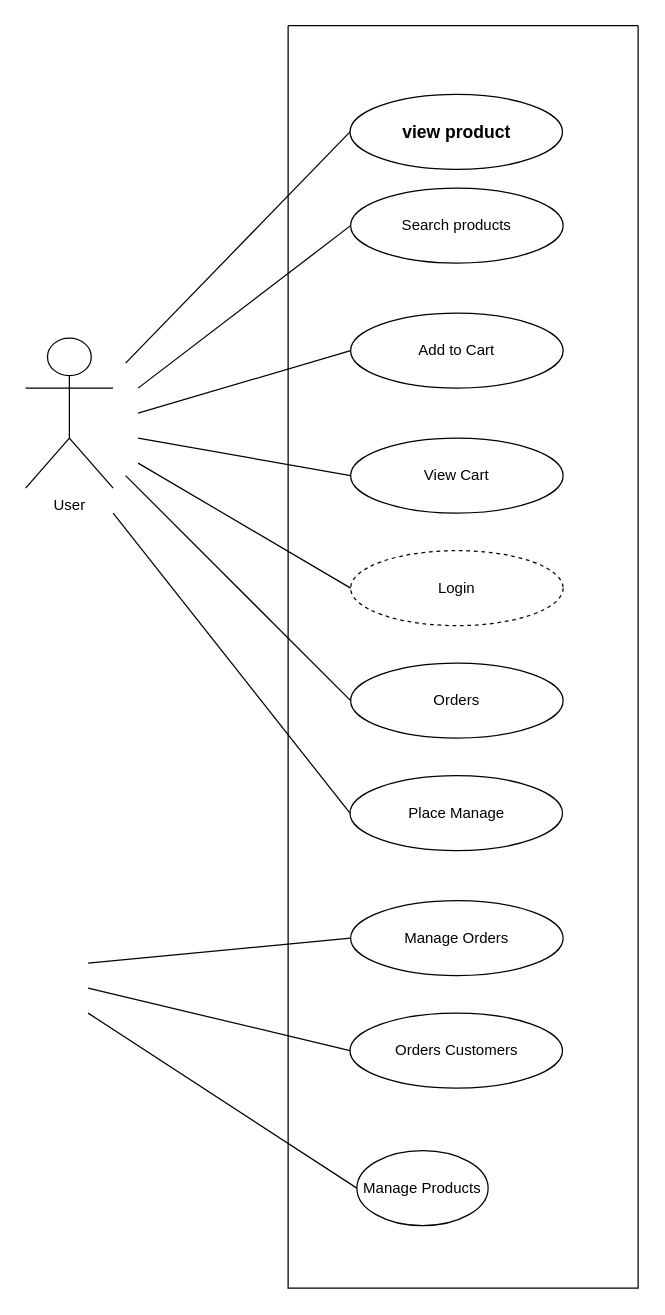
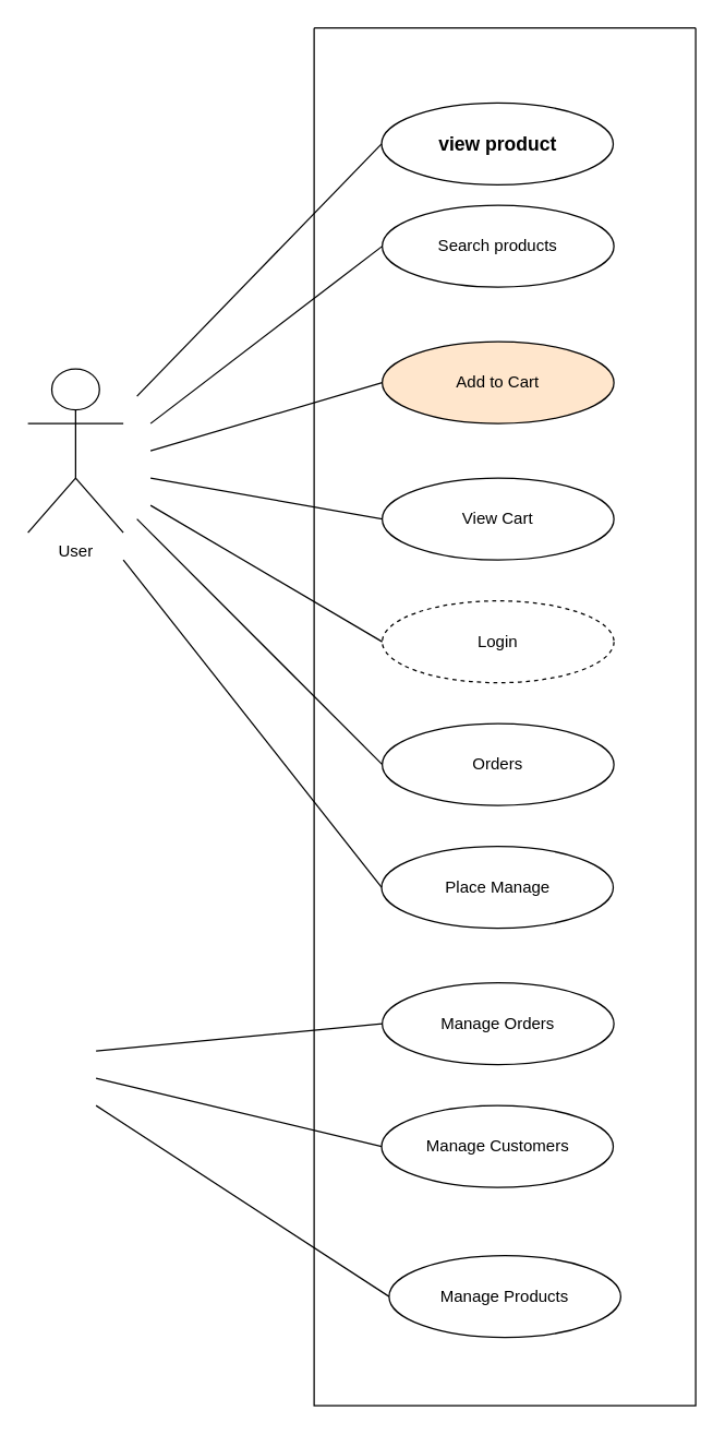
- <mxCell id="6" value="Add to Cart" style="ellipse;whiteSpace=wrap;html=1;" vertex="1" parent="3"><mxGeometry x="50" y="230" width="170" height="60" as="geometry" /></mxCell>
+ <mxCell id="6" value="Add to Cart" style="ellipse;whiteSpace=wrap;html=1;fillColor=#ffe6cc;" vertex="1" parent="3"><mxGeometry x="50" y="230" width="170" height="60" as="geometry" /></mxCell>
- <mxCell id="12" value="Orders Customers" style="ellipse;whiteSpace=wrap;html=1;" vertex="1" parent="3"><mxGeometry x="49.5" y="790" width="170" height="60" as="geometry" /></mxCell>
+ <mxCell id="12" value="Manage Customers" style="ellipse;whiteSpace=wrap;html=1;" vertex="1" parent="3"><mxGeometry x="49.5" y="790" width="170" height="60" as="geometry" /></mxCell>
- <mxCell id="13" value="Manage Products" style="ellipse;whiteSpace=wrap;html=1;" vertex="1" parent="3"><mxGeometry x="55" y="900" width="105" height="60" as="geometry" /></mxCell>
+ <mxCell id="13" value="Manage Products" style="ellipse;whiteSpace=wrap;html=1;" vertex="1" parent="3"><mxGeometry x="55" y="900" width="170" height="60" as="geometry" /></mxCell>
